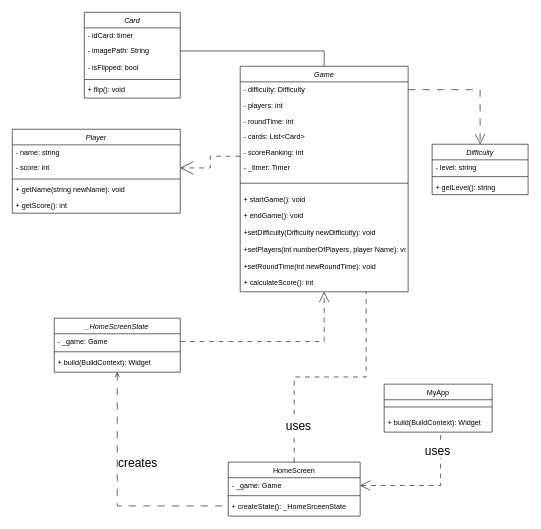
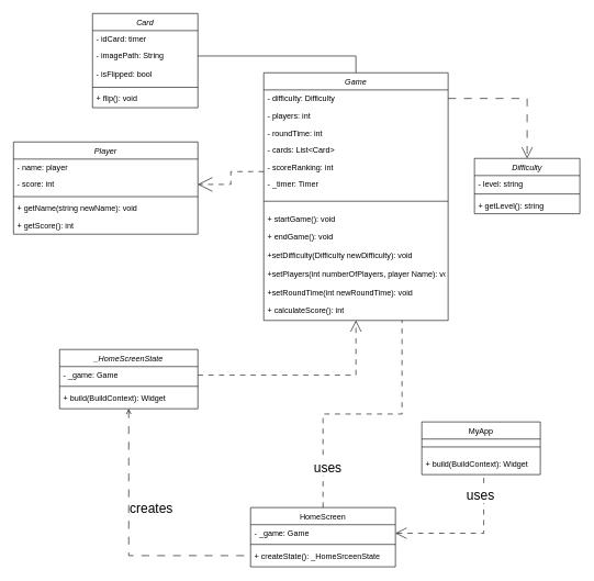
- <mxCell id="30" value="- name: string    " style="text;align=left;verticalAlign=top;spacingLeft=4;spacingRight=4;overflow=hidden;rotatable=0;points=[[0,0.5],[1,0.5]];portConstraint=eastwest;" parent="29" vertex="1"><mxGeometry y="26" width="280" height="24" as="geometry" /></mxCell>
+ <mxCell id="30" value="- name: player    " style="text;align=left;verticalAlign=top;spacingLeft=4;spacingRight=4;overflow=hidden;rotatable=0;points=[[0,0.5],[1,0.5]];portConstraint=eastwest;" parent="29" vertex="1"><mxGeometry y="26" width="280" height="24" as="geometry" /></mxCell>
